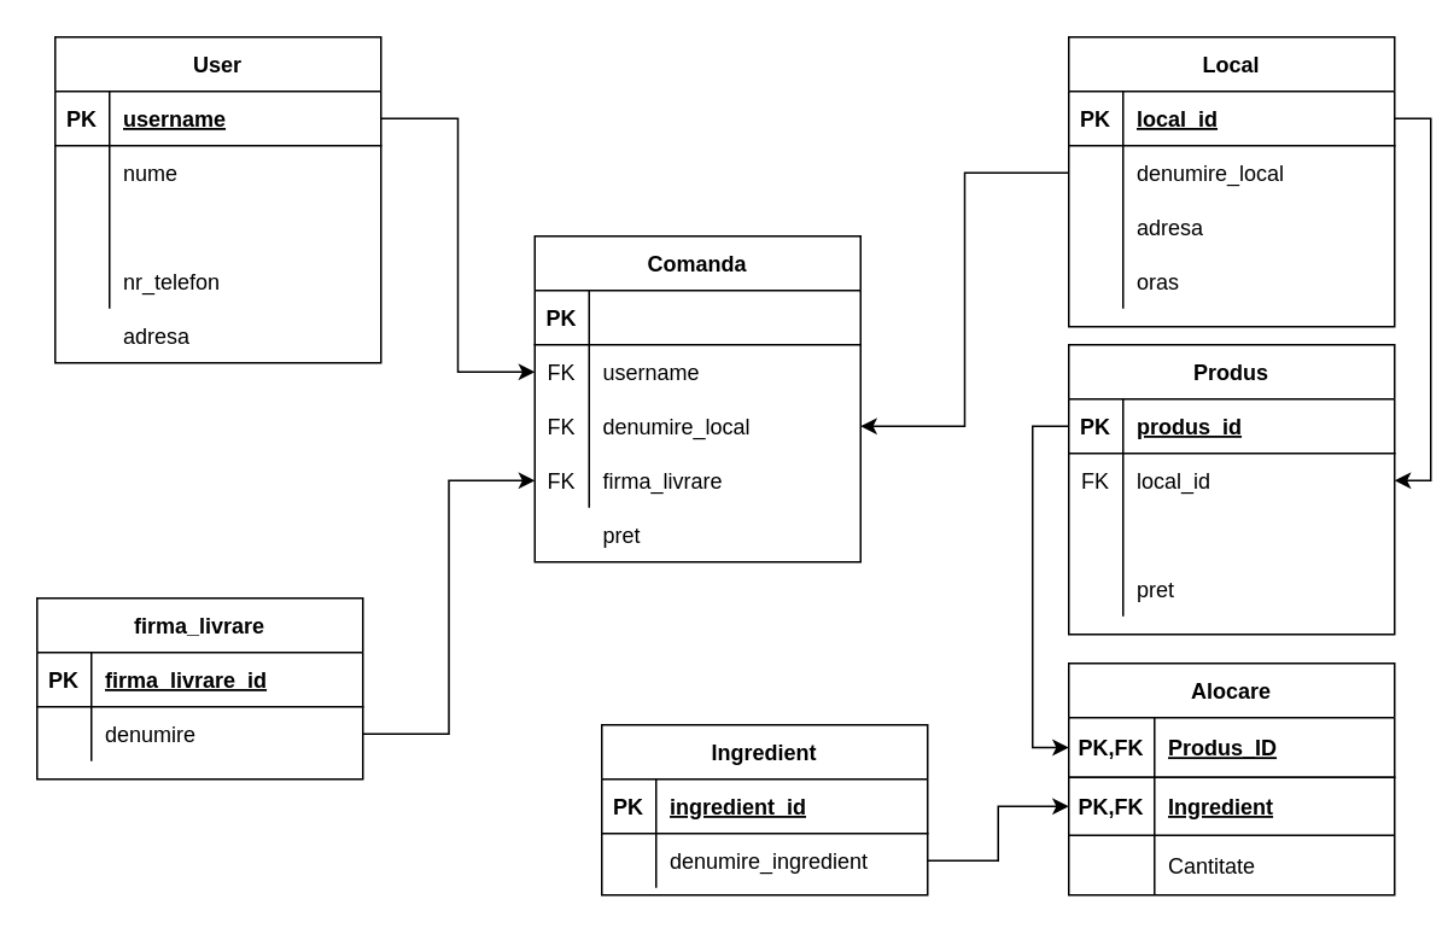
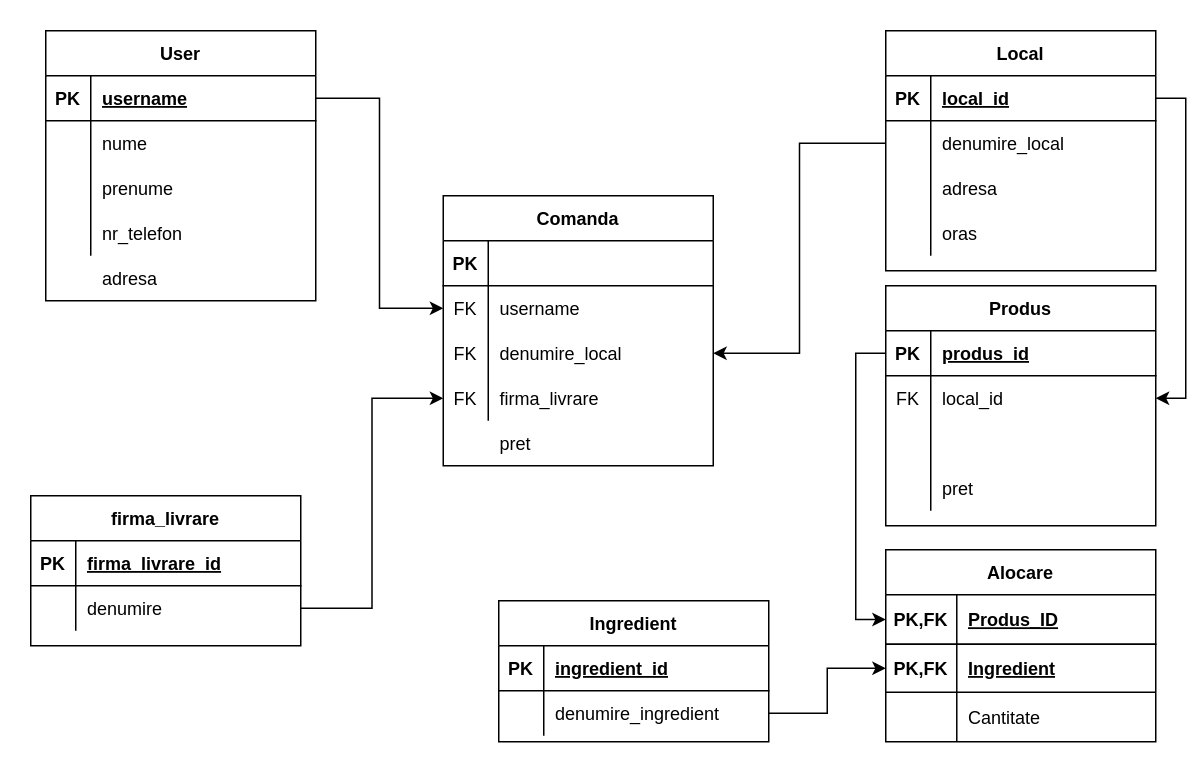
+ <mxCell id="59" value="prenume" style="shape=partialRectangle;connectable=0;fillColor=none;top=0;left=0;bottom=0;right=0;align=left;spacingLeft=6;overflow=hidden;" parent="57" vertex="1"><mxGeometry x="30" width="150" height="30" as="geometry" /></mxCell>
